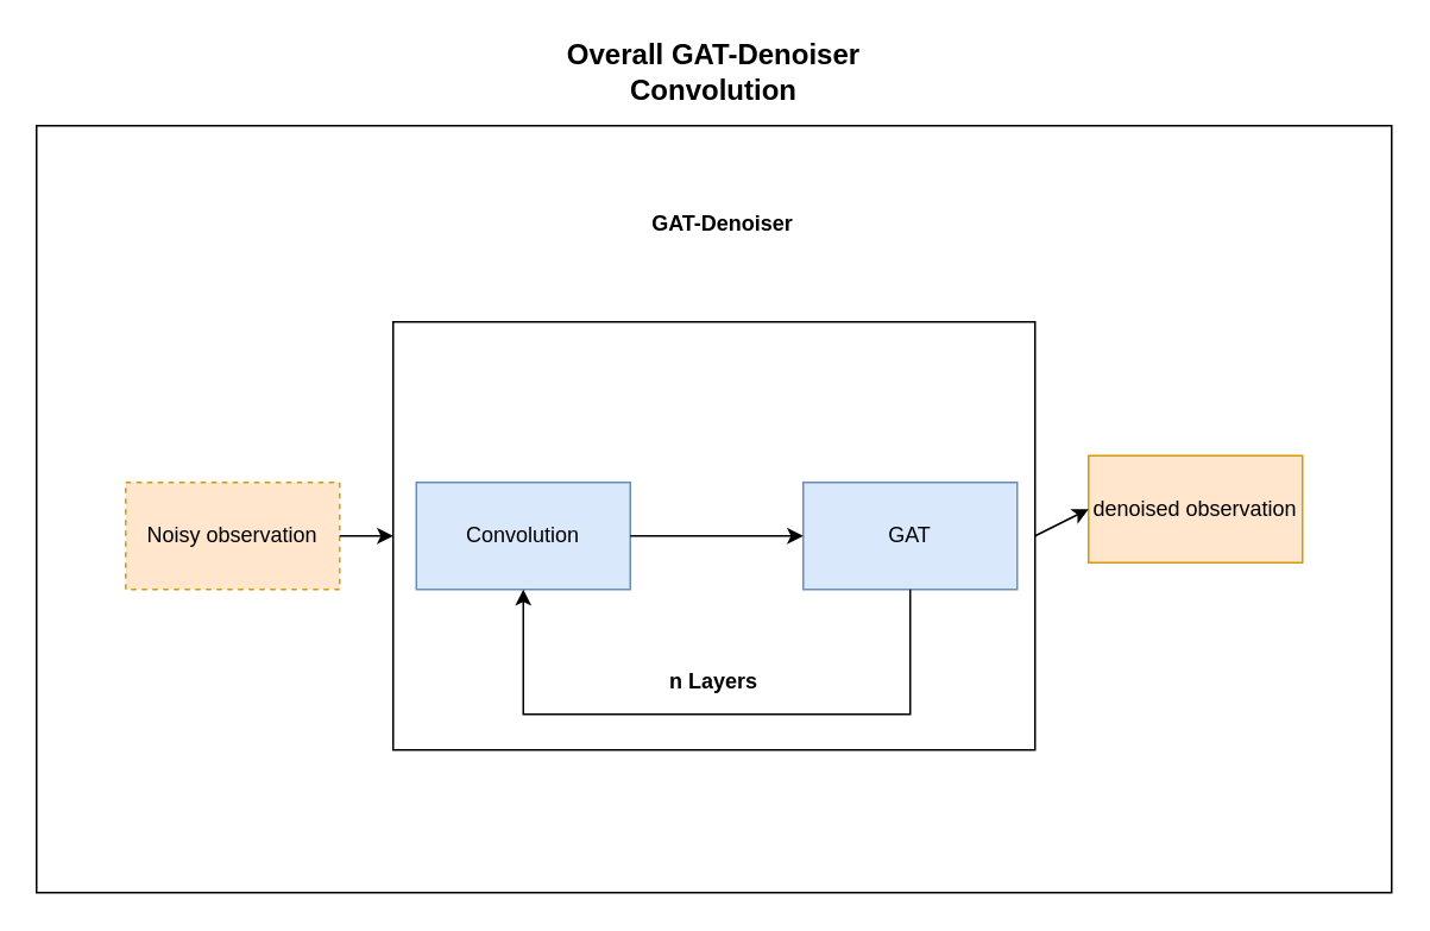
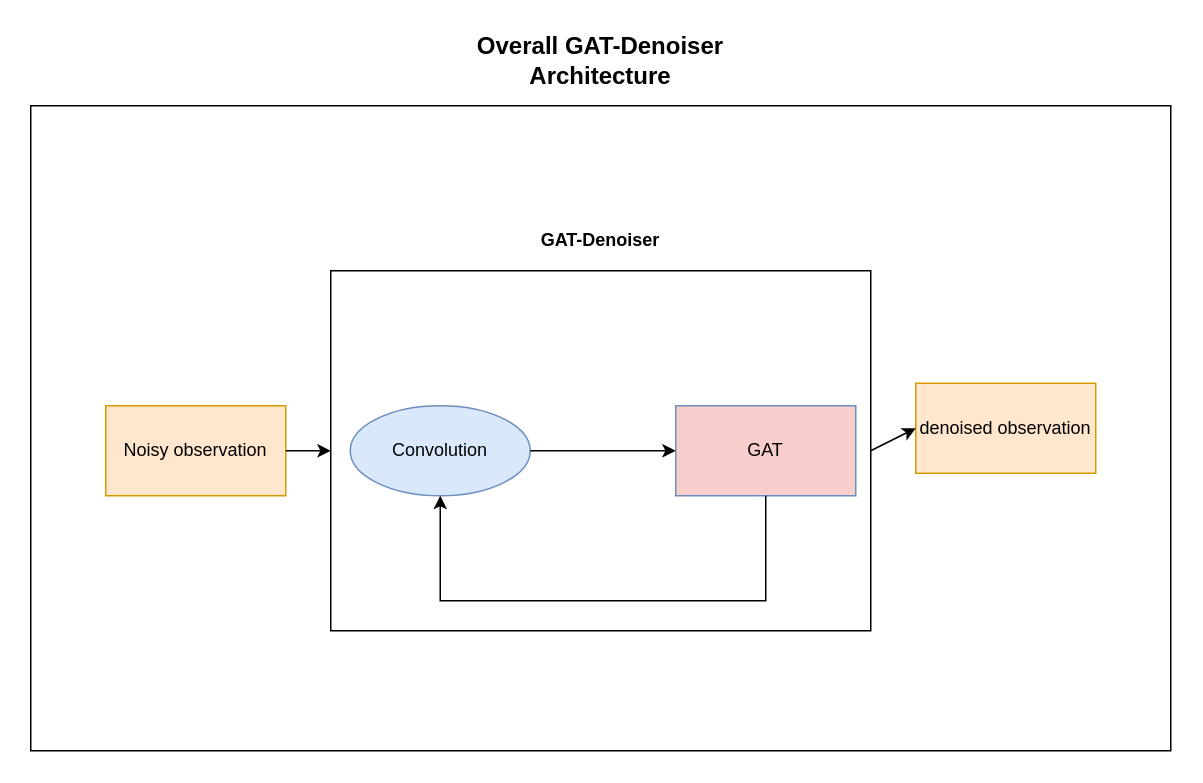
- <mxCell id="4" value="Overall GAT-Denoiser Convolution" style="text;html=1;strokeColor=none;fillColor=none;align=center;verticalAlign=middle;whiteSpace=wrap;rounded=0;fontStyle=1;fontSize=16;" vertex="1" parent="1"><mxGeometry x="300" y="20" width="200" height="40" as="geometry" /></mxCell>
+ <mxCell id="4" value="Overall GAT-Denoiser Architecture" style="text;html=1;strokeColor=none;fillColor=none;align=center;verticalAlign=middle;whiteSpace=wrap;rounded=0;fontStyle=1;fontSize=16;" vertex="1" parent="1"><mxGeometry x="300" y="20" width="200" height="40" as="geometry" /></mxCell>
- <mxCell id="8" value="GAT-Denoiser" style="text;html=1;strokeColor=none;fillColor=none;align=center;verticalAlign=middle;whiteSpace=wrap;rounded=0;fontStyle=1" vertex="1" parent="1"><mxGeometry x="305" y="105" width="200" height="40" as="geometry" /></mxCell>
+ <mxCell id="8" value="GAT-Denoiser" style="text;html=1;strokeColor=none;fillColor=none;align=center;verticalAlign=middle;whiteSpace=wrap;rounded=0;fontStyle=1" vertex="1" parent="1"><mxGeometry x="300" y="140" width="200" height="40" as="geometry" /></mxCell>
- <mxCell id="5" value="Noisy observation" style="rounded=0;whiteSpace=wrap;html=1;fillColor=#ffe6cc;strokeColor=#d79b00;dashed=1;" vertex="1" parent="1"><mxGeometry x="70" y="270" width="120" height="60" as="geometry" /></mxCell>
+ <mxCell id="5" value="Noisy observation" style="rounded=0;whiteSpace=wrap;html=1;fillColor=#ffe6cc;strokeColor=#d79b00;" vertex="1" parent="1"><mxGeometry x="70" y="270" width="120" height="60" as="geometry" /></mxCell>
- <mxCell id="6" value="Convolution" style="rounded=0;whiteSpace=wrap;html=1;fillColor=#dae8fc;strokeColor=#6c8ebf;" vertex="1" parent="1"><mxGeometry x="233" y="270" width="120" height="60" as="geometry" /></mxCell>
+ <mxCell id="6" value="Convolution" style="ellipse;whiteSpace=wrap;html=1;fillColor=#dae8fc;strokeColor=#6c8ebf;" vertex="1" parent="1"><mxGeometry x="233" y="270" width="120" height="60" as="geometry" /></mxCell>
- <mxCell id="7" value="GAT" style="rounded=0;whiteSpace=wrap;html=1;fillColor=#dae8fc;strokeColor=#6c8ebf;" vertex="1" parent="1"><mxGeometry x="450" y="270" width="120" height="60" as="geometry" /></mxCell>
+ <mxCell id="7" value="GAT" style="rounded=0;whiteSpace=wrap;html=1;fillColor=#f8cecc;strokeColor=#6c8ebf;" vertex="1" parent="1"><mxGeometry x="450" y="270" width="120" height="60" as="geometry" /></mxCell>
- <mxCell id="14" value="&lt;font style=&quot;font-size: 12px;&quot;&gt;&lt;b&gt;n Layers&lt;/b&gt;&lt;/font&gt;" style="text;html=1;strokeColor=none;fillColor=none;align=center;verticalAlign=middle;whiteSpace=wrap;rounded=0;fontSize=16;" vertex="1" parent="1"><mxGeometry x="370" y="365" width="60" height="30" as="geometry" /></mxCell>
